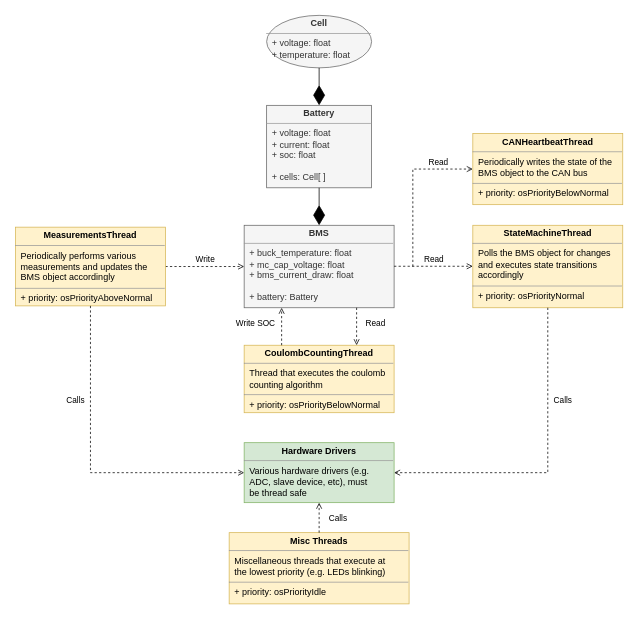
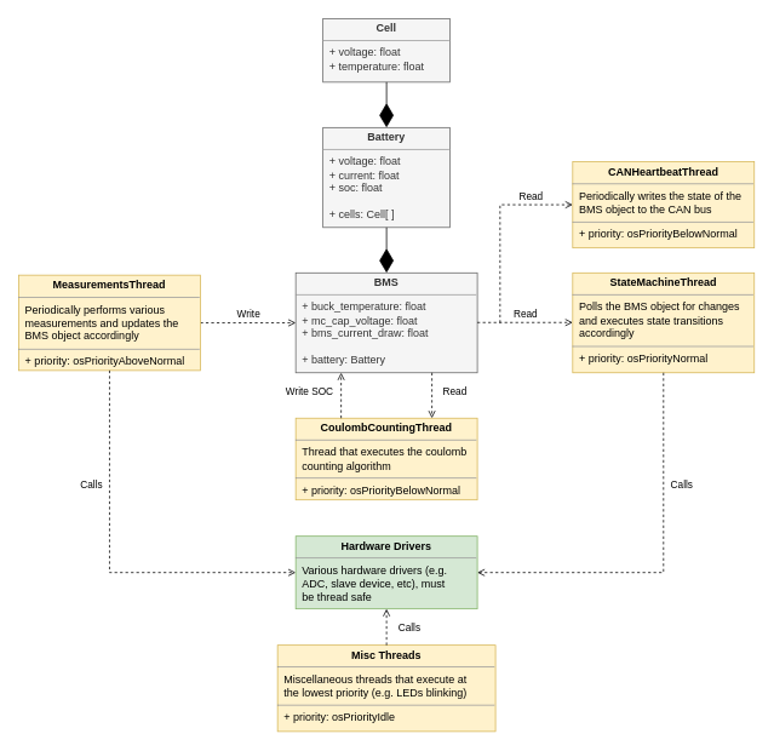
- <mxCell id="5" value="&lt;p style=&quot;margin: 0px ; margin-top: 4px ; text-align: center&quot;&gt;&lt;b&gt;Cell&lt;/b&gt;&lt;/p&gt;&lt;hr size=&quot;1&quot;&gt;&lt;p style=&quot;margin: 0px ; margin-left: 4px&quot;&gt;&amp;nbsp;+ voltage: float&lt;br&gt;&lt;/p&gt;&lt;p style=&quot;margin: 0px ; margin-left: 4px&quot;&gt;&amp;nbsp;+ temperature: float&lt;/p&gt;" style="ellipse;verticalAlign=top;align=left;overflow=fill;fontSize=12;fontFamily=Helvetica;html=1;fillColor=#f5f5f5;strokeColor=#666666;fontColor=#333333;" parent="1" vertex="1"><mxGeometry x="355" y="20" width="140" height="70" as="geometry" /></mxCell>
+ <mxCell id="5" value="&lt;p style=&quot;margin: 0px ; margin-top: 4px ; text-align: center&quot;&gt;&lt;b&gt;Cell&lt;/b&gt;&lt;/p&gt;&lt;hr size=&quot;1&quot;&gt;&lt;p style=&quot;margin: 0px ; margin-left: 4px&quot;&gt;&amp;nbsp;+ voltage: float&lt;br&gt;&lt;/p&gt;&lt;p style=&quot;margin: 0px ; margin-left: 4px&quot;&gt;&amp;nbsp;+ temperature: float&lt;/p&gt;" style="verticalAlign=top;align=left;overflow=fill;fontSize=12;fontFamily=Helvetica;html=1;fillColor=#f5f5f5;strokeColor=#666666;fontColor=#333333;" parent="1" vertex="1"><mxGeometry x="355" y="20" width="140" height="70" as="geometry" /></mxCell>
